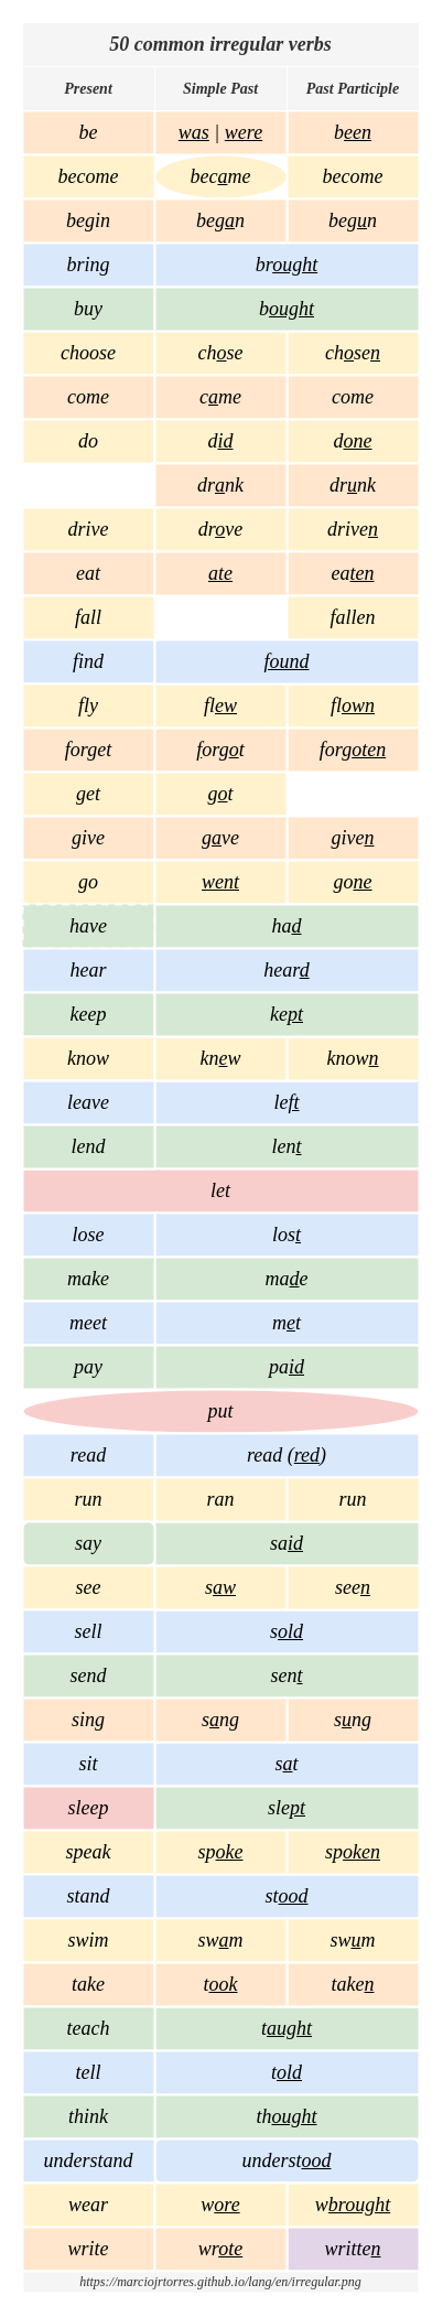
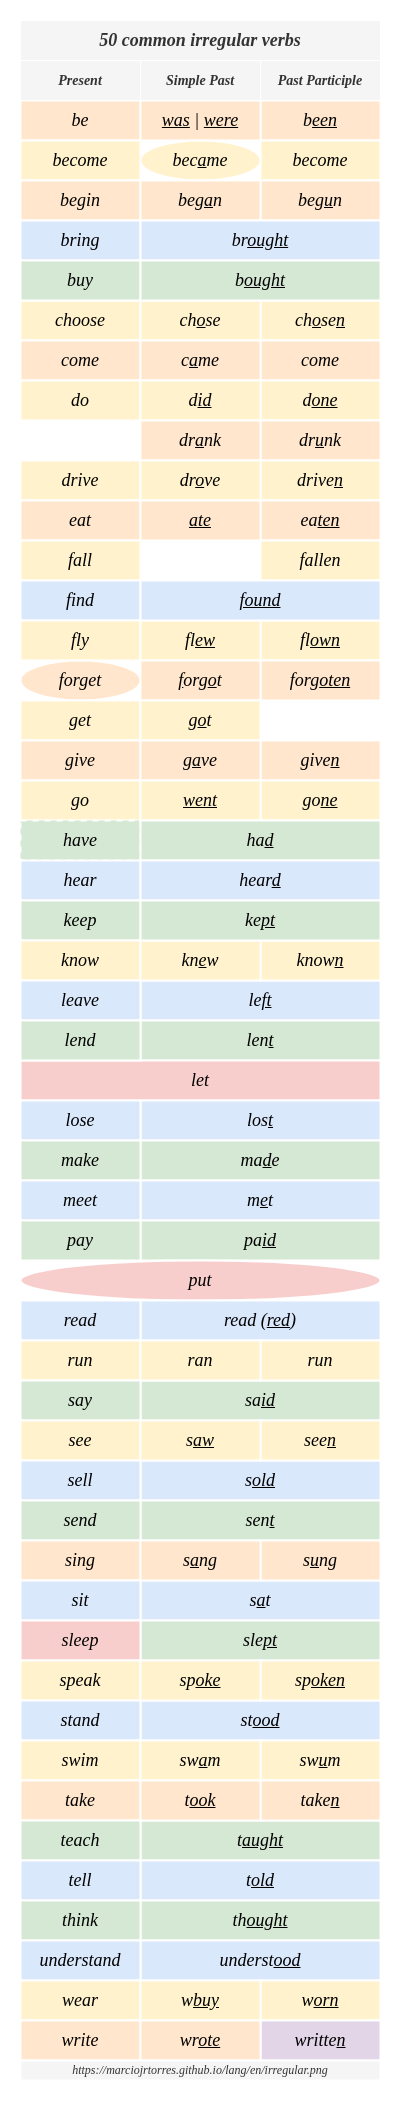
- <mxCell id="34" value="&lt;font style=&quot;font-size: 18px&quot; face=&quot;Georgia&quot;&gt;&lt;i&gt;forget&lt;/i&gt;&lt;/font&gt;" style="rounded=0;whiteSpace=wrap;html=1;fillColor=#ffe6cc;strokeColor=#FFFFFF;strokeWidth=2;" parent="1" vertex="1"><mxGeometry x="20" y="660" width="120" height="40" as="geometry" /></mxCell>
+ <mxCell id="34" value="&lt;font style=&quot;font-size: 18px&quot; face=&quot;Georgia&quot;&gt;&lt;i&gt;forget&lt;/i&gt;&lt;/font&gt;" style="ellipse;whiteSpace=wrap;html=1;fillColor=#ffe6cc;strokeColor=#FFFFFF;strokeWidth=2;" parent="1" vertex="1"><mxGeometry x="20" y="660" width="120" height="40" as="geometry" /></mxCell>
- <mxCell id="50" value="&lt;font style=&quot;font-size: 18px&quot; face=&quot;Georgia&quot;&gt;&lt;i&gt;say&lt;/i&gt;&lt;/font&gt;" style="whiteSpace=wrap;html=1;fillColor=#d5e8d4;strokeColor=#FFFFFF;strokeWidth=2;rounded=1;" parent="1" vertex="1"><mxGeometry x="20" y="1380" width="120" height="40" as="geometry" /></mxCell>
+ <mxCell id="50" value="&lt;font style=&quot;font-size: 18px&quot; face=&quot;Georgia&quot;&gt;&lt;i&gt;say&lt;/i&gt;&lt;/font&gt;" style="rounded=0;whiteSpace=wrap;html=1;fillColor=#d5e8d4;strokeColor=#FFFFFF;strokeWidth=2;" parent="1" vertex="1"><mxGeometry x="20" y="1380" width="120" height="40" as="geometry" /></mxCell>
- <mxCell id="20" value="&lt;font face=&quot;Georgia&quot;&gt;&lt;span style=&quot;font-size: 18px&quot;&gt;&lt;i&gt;underst&lt;u&gt;ood&lt;/u&gt;&lt;/i&gt;&lt;/span&gt;&lt;/font&gt;" style="whiteSpace=wrap;html=1;fillColor=#dae8fc;strokeColor=#FFFFFF;strokeWidth=2;rounded=1;" parent="1" vertex="1"><mxGeometry x="140" y="1940" width="240" height="40" as="geometry" /></mxCell>
+ <mxCell id="20" value="&lt;font face=&quot;Georgia&quot;&gt;&lt;span style=&quot;font-size: 18px&quot;&gt;&lt;i&gt;underst&lt;u&gt;ood&lt;/u&gt;&lt;/i&gt;&lt;/span&gt;&lt;/font&gt;" style="rounded=0;whiteSpace=wrap;html=1;fillColor=#dae8fc;strokeColor=#FFFFFF;strokeWidth=2;" parent="1" vertex="1"><mxGeometry x="140" y="1940" width="240" height="40" as="geometry" /></mxCell>
- <mxCell id="113" value="&lt;font face=&quot;Georgia&quot;&gt;&lt;span style=&quot;font-size: 18px&quot;&gt;&lt;i&gt;w&lt;u&gt;ore&lt;/u&gt;&lt;/i&gt;&lt;/span&gt;&lt;/font&gt;" style="rounded=0;whiteSpace=wrap;html=1;fillColor=#fff2cc;strokeColor=#FFFFFF;strokeWidth=2;" parent="1" vertex="1"><mxGeometry x="140" y="1980" width="120" height="40" as="geometry" /></mxCell>
+ <mxCell id="113" value="&lt;font face=&quot;Georgia&quot;&gt;&lt;span style=&quot;font-size: 18px&quot;&gt;&lt;i&gt;w&lt;u&gt;buy&lt;/u&gt;&lt;/i&gt;&lt;/span&gt;&lt;/font&gt;" style="rounded=0;whiteSpace=wrap;html=1;fillColor=#fff2cc;strokeColor=#FFFFFF;strokeWidth=2;" parent="1" vertex="1"><mxGeometry x="140" y="1980" width="120" height="40" as="geometry" /></mxCell>
- <mxCell id="89" value="&lt;font face=&quot;Georgia&quot;&gt;&lt;span style=&quot;font-size: 18px&quot;&gt;&lt;i&gt;w&lt;u&gt;brought&lt;/u&gt;&lt;/i&gt;&lt;/span&gt;&lt;/font&gt;" style="rounded=0;whiteSpace=wrap;html=1;fillColor=#fff2cc;strokeColor=#FFFFFF;strokeWidth=2;" parent="1" vertex="1"><mxGeometry x="260" y="1980" width="120" height="40" as="geometry" /></mxCell>
+ <mxCell id="89" value="&lt;font face=&quot;Georgia&quot;&gt;&lt;span style=&quot;font-size: 18px&quot;&gt;&lt;i&gt;w&lt;u&gt;orn&lt;/u&gt;&lt;/i&gt;&lt;/span&gt;&lt;/font&gt;" style="rounded=0;whiteSpace=wrap;html=1;fillColor=#fff2cc;strokeColor=#FFFFFF;strokeWidth=2;" parent="1" vertex="1"><mxGeometry x="260" y="1980" width="120" height="40" as="geometry" /></mxCell>
